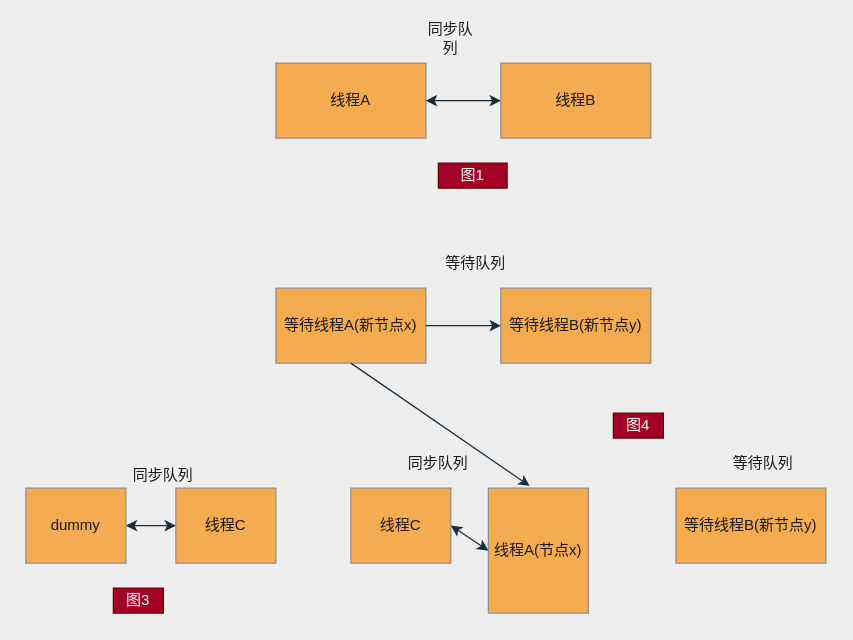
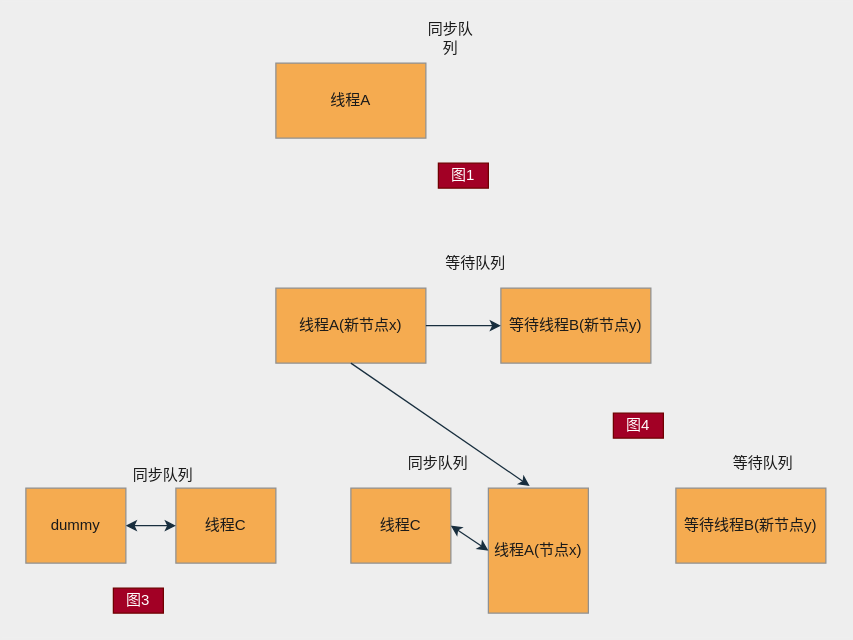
- <mxCell id="4" value="" style="endArrow=classic;startArrow=classic;html=1;strokeColor=#182E3E;fontColor=#1A1A1A;exitX=1;exitY=0.5;exitDx=0;exitDy=0;entryX=0;entryY=0.5;entryDx=0;entryDy=0;" edge="1" parent="1" source="2" target="3"><mxGeometry width="50" height="50" relative="1" as="geometry"><mxPoint x="520" y="320" as="sourcePoint" /><mxPoint x="570" y="270" as="targetPoint" /></mxGeometry></mxCell>
- <mxCell id="3" value="线程B" style="rounded=0;whiteSpace=wrap;html=1;sketch=0;strokeColor=#909090;fillColor=#F5AB50;fontColor=#1A1A1A;" vertex="1" parent="1"><mxGeometry x="400" y="50" width="120" height="60" as="geometry" /></mxCell>
- <mxCell id="5" value="图1" style="text;html=1;strokeColor=#6F0000;fillColor=#a20025;align=center;verticalAlign=middle;whiteSpace=wrap;rounded=0;sketch=0;fontColor=#ffffff;" vertex="1" parent="1"><mxGeometry x="350" y="130" width="55" height="20" as="geometry" /></mxCell>
+ <mxCell id="5" value="图1" style="text;html=1;strokeColor=#6F0000;fillColor=#a20025;align=center;verticalAlign=middle;whiteSpace=wrap;rounded=0;sketch=0;fontColor=#ffffff;" vertex="1" parent="1"><mxGeometry x="350" y="130" width="40" height="20" as="geometry" /></mxCell>
- <mxCell id="8" value="等待线程A(新节点x)" style="rounded=0;whiteSpace=wrap;html=1;sketch=0;strokeColor=#909090;fillColor=#F5AB50;fontColor=#1A1A1A;" vertex="1" parent="1"><mxGeometry x="220" y="230" width="120" height="60" as="geometry" /></mxCell>
+ <mxCell id="8" value="线程A(新节点x)" style="rounded=0;whiteSpace=wrap;html=1;sketch=0;strokeColor=#909090;fillColor=#F5AB50;fontColor=#1A1A1A;" vertex="1" parent="1"><mxGeometry x="220" y="230" width="120" height="60" as="geometry" /></mxCell>
